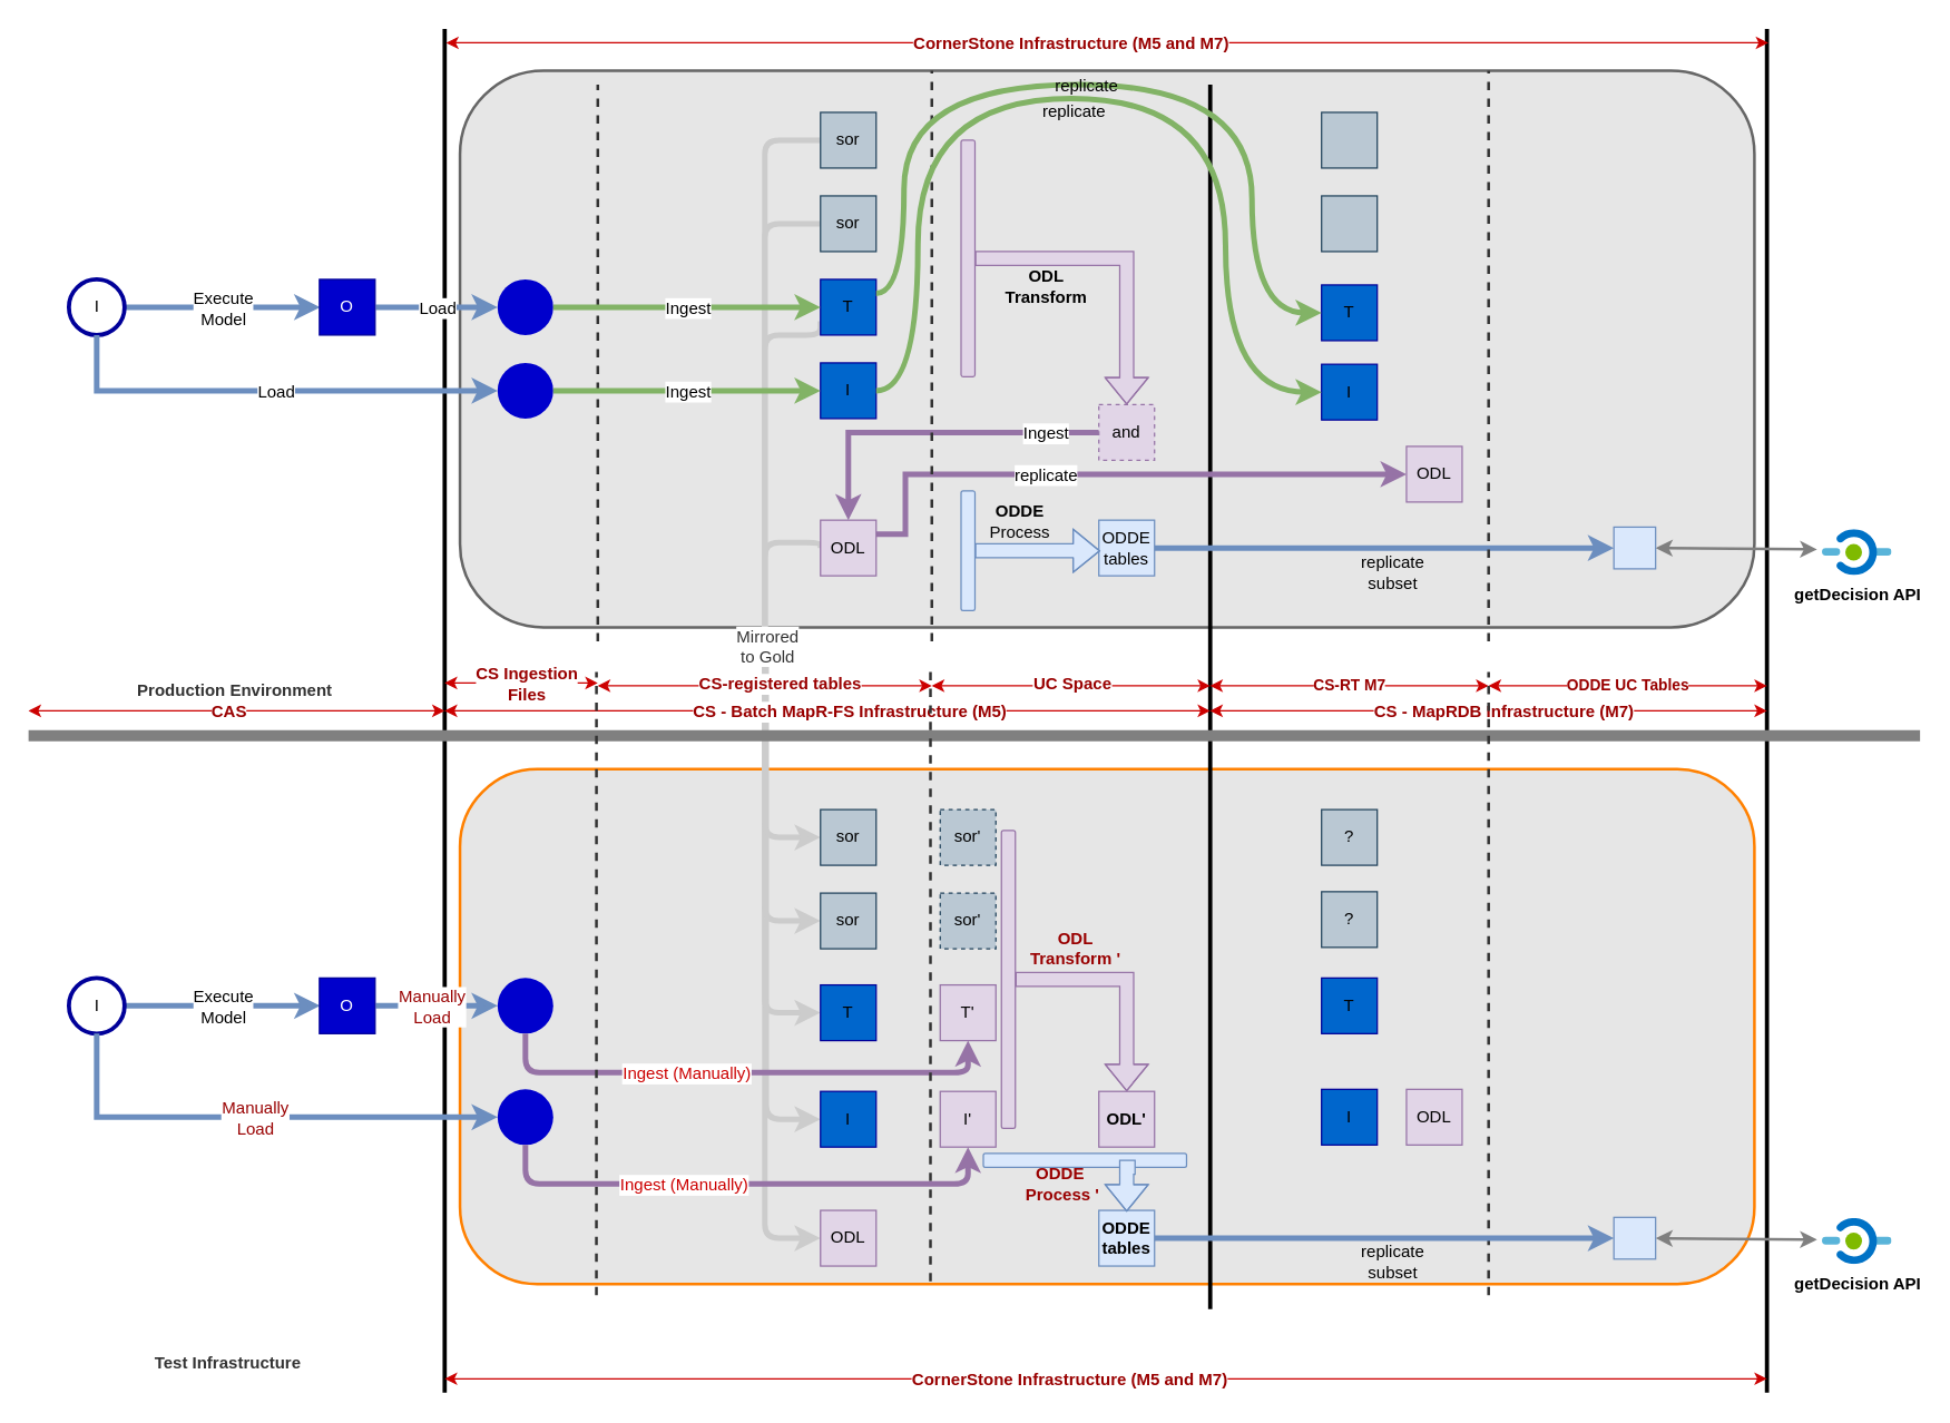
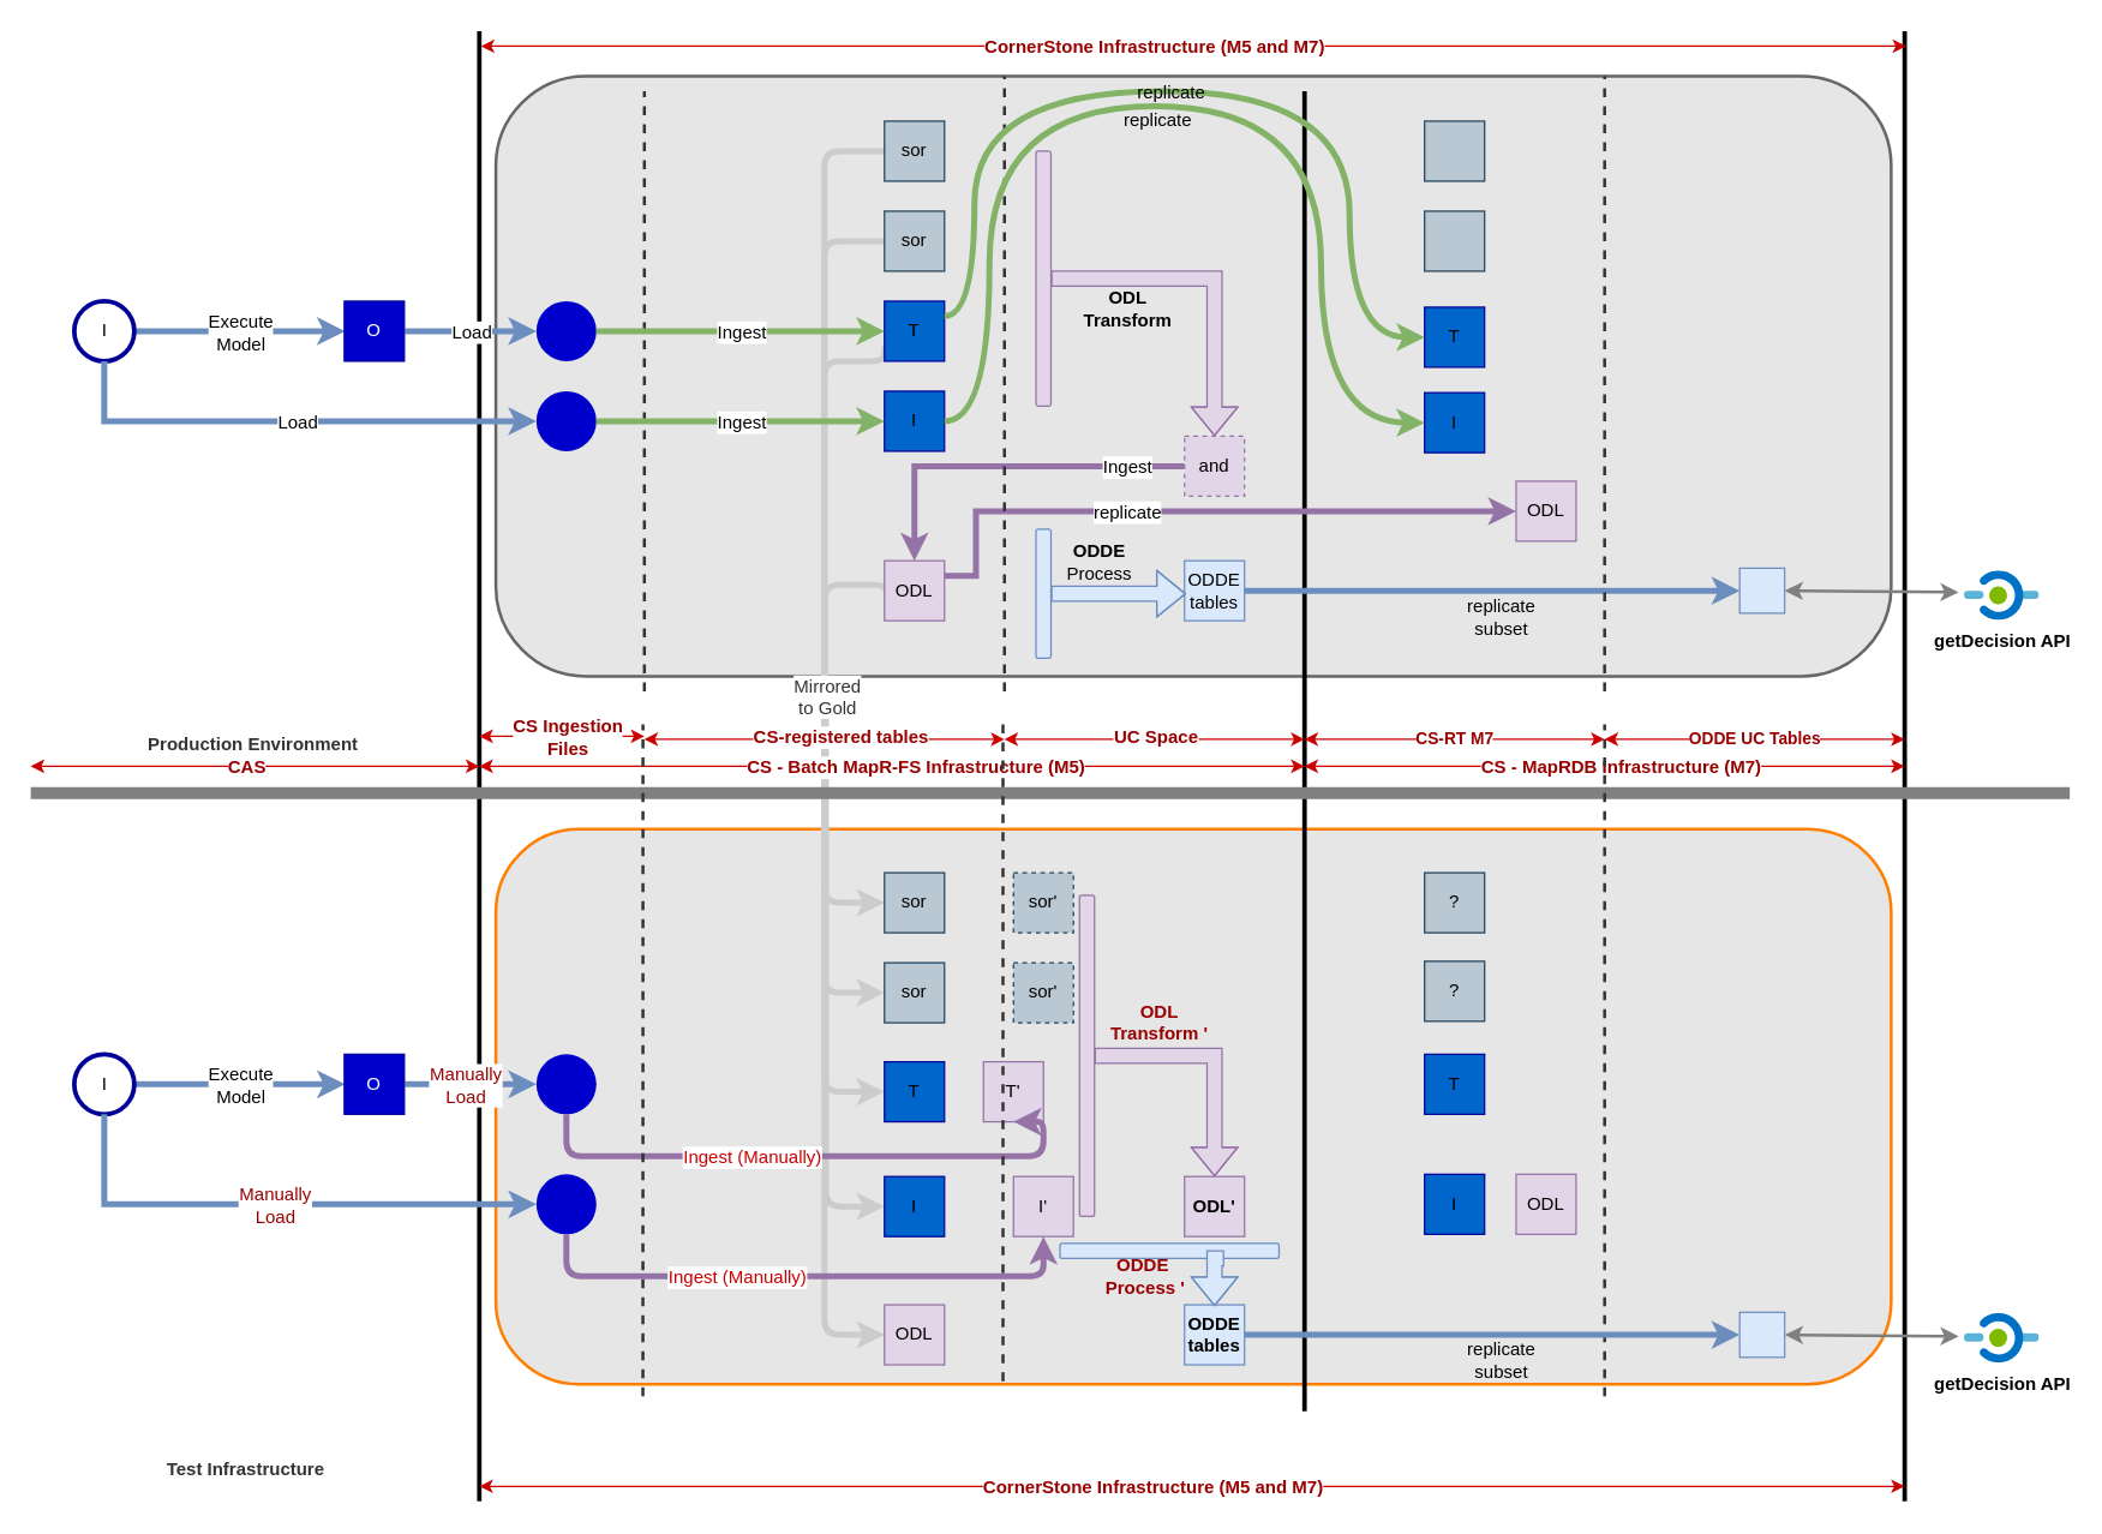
- <mxCell id="58" value="T'" style="whiteSpace=wrap;html=1;aspect=fixed;strokeColor=#9673a6;fillColor=#e1d5e7;verticalAlign=middle;" parent="1" vertex="1"><mxGeometry x="675" y="707" width="40" height="40" as="geometry" /></mxCell>
+ <mxCell id="58" value="T'" style="whiteSpace=wrap;html=1;aspect=fixed;strokeColor=#9673a6;fillColor=#e1d5e7;verticalAlign=middle;" parent="1" vertex="1"><mxGeometry x="655" y="707" width="40" height="40" as="geometry" /></mxCell>
